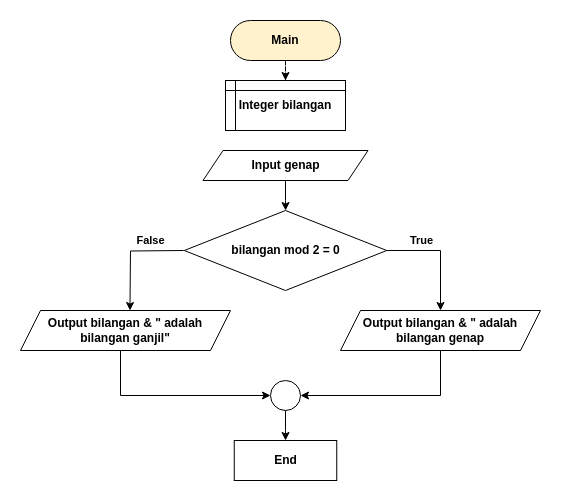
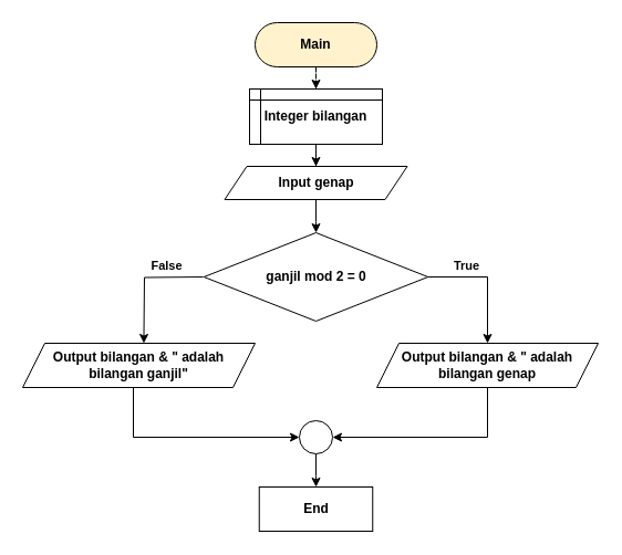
+ <mxCell id="4" value="" style="edgeStyle=orthogonalEdgeStyle;rounded=0;orthogonalLoop=1;jettySize=auto;html=1;fontStyle=1" edge="1" parent="1" source="5" target="7"><mxGeometry relative="1" as="geometry" /></mxCell>
- <mxCell id="9" value="bilangan mod 2 = 0" style="rhombus;whiteSpace=wrap;html=1;fontStyle=1" vertex="1" parent="1"><mxGeometry x="183.75" y="210" width="202.5" height="80" as="geometry" /></mxCell>
+ <mxCell id="9" value="ganjil mod 2 = 0" style="rhombus;whiteSpace=wrap;html=1;fontStyle=1" vertex="1" parent="1"><mxGeometry x="183.75" y="210" width="202.5" height="80" as="geometry" /></mxCell>
